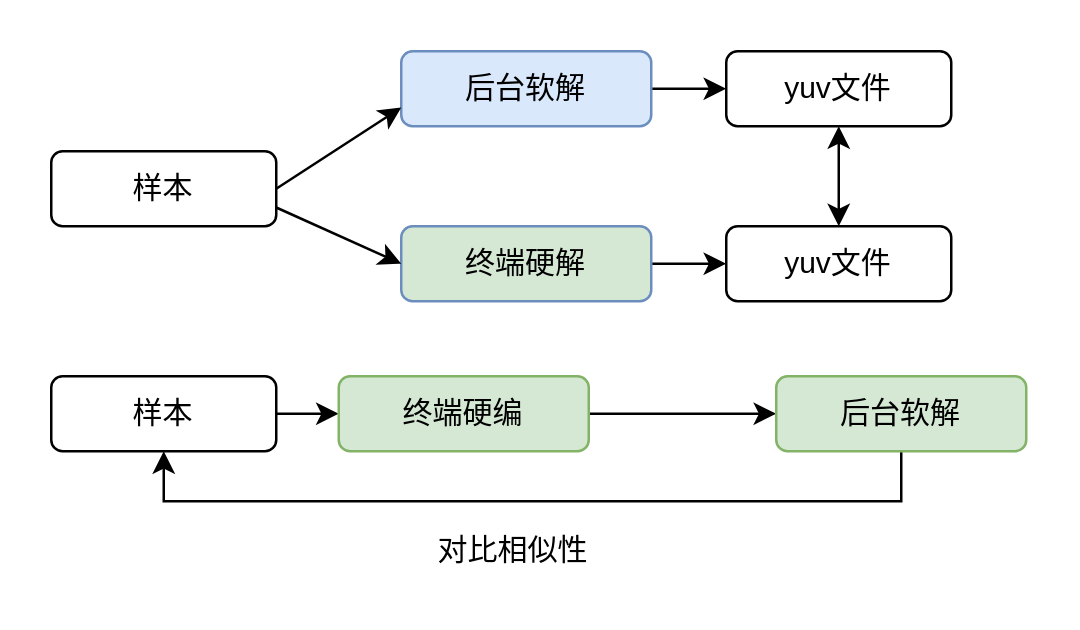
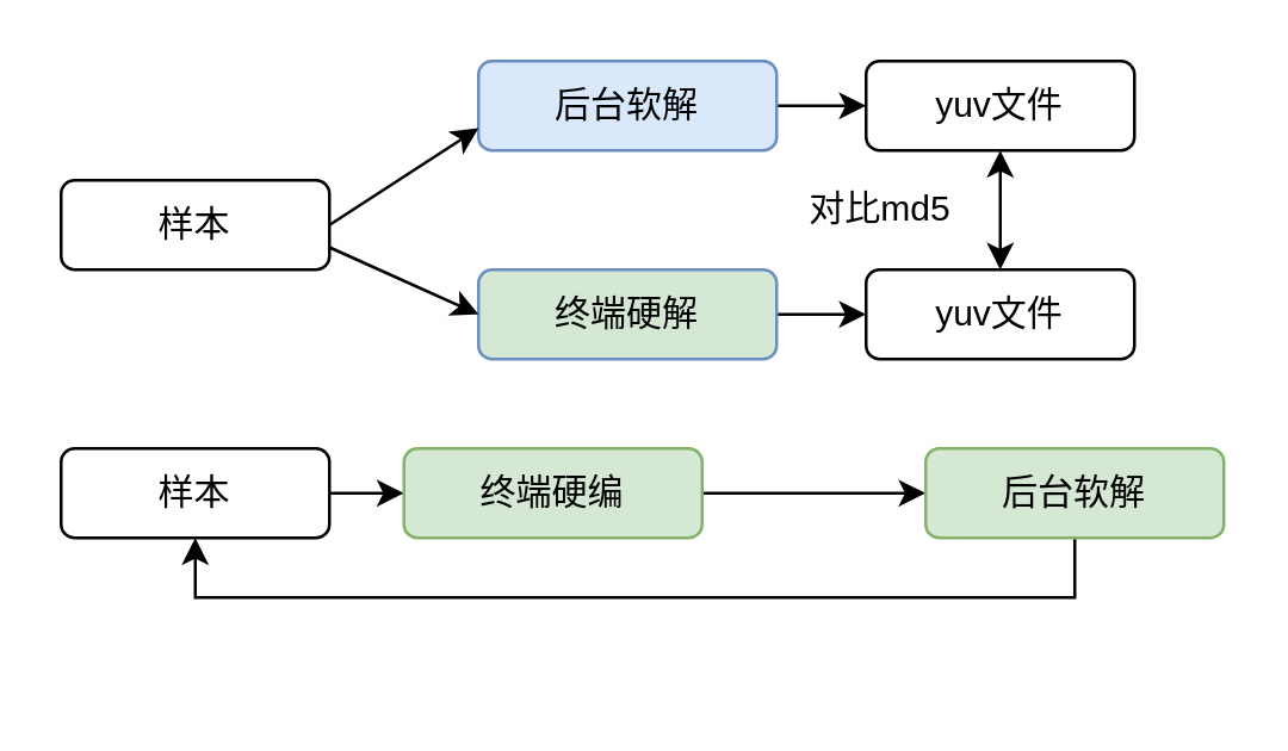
+ <mxCell id="12" value="对比md5" style="text;html=1;strokeColor=none;fillColor=none;align=center;verticalAlign=middle;whiteSpace=wrap;rounded=0;" vertex="1" parent="1"><mxGeometry x="260" y="60" width="70" height="20" as="geometry" /></mxCell>
- <mxCell id="19" value="对比相似性" style="text;html=1;strokeColor=none;fillColor=none;align=center;verticalAlign=middle;whiteSpace=wrap;rounded=0;" vertex="1" parent="1"><mxGeometry x="170" y="210" width="70" height="20" as="geometry" /></mxCell>
